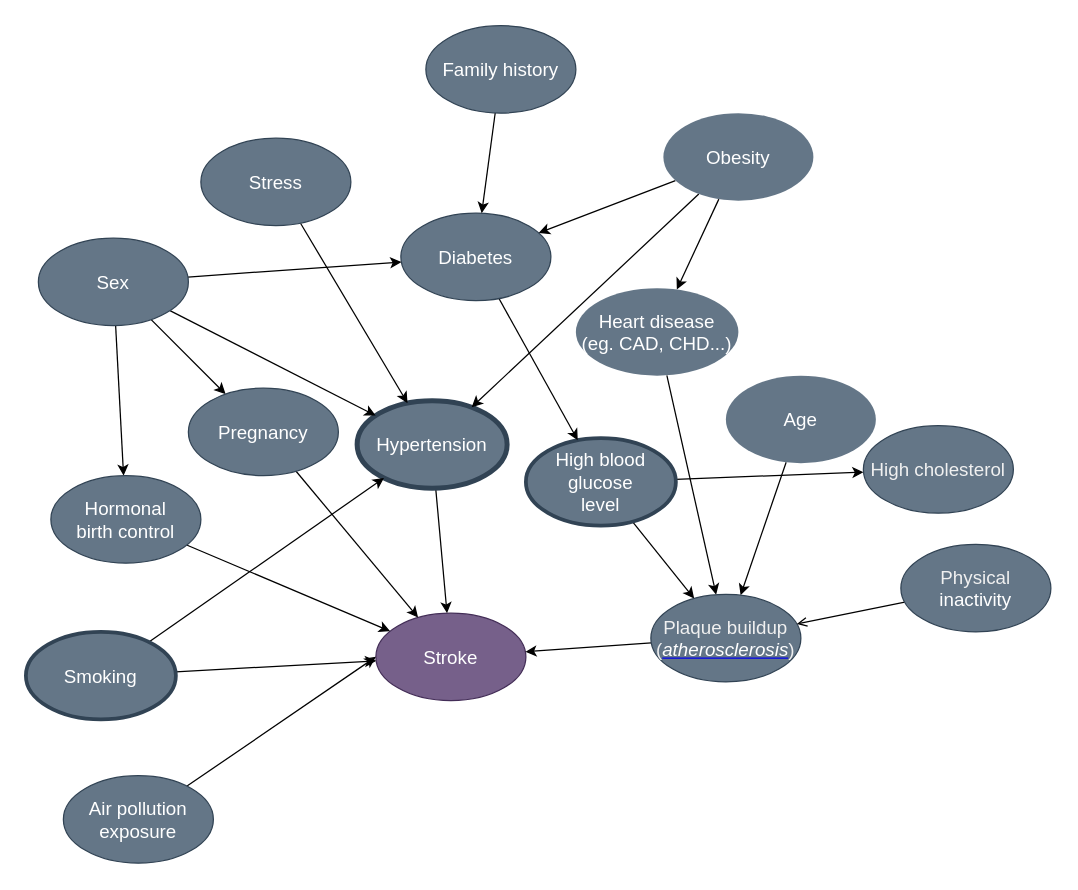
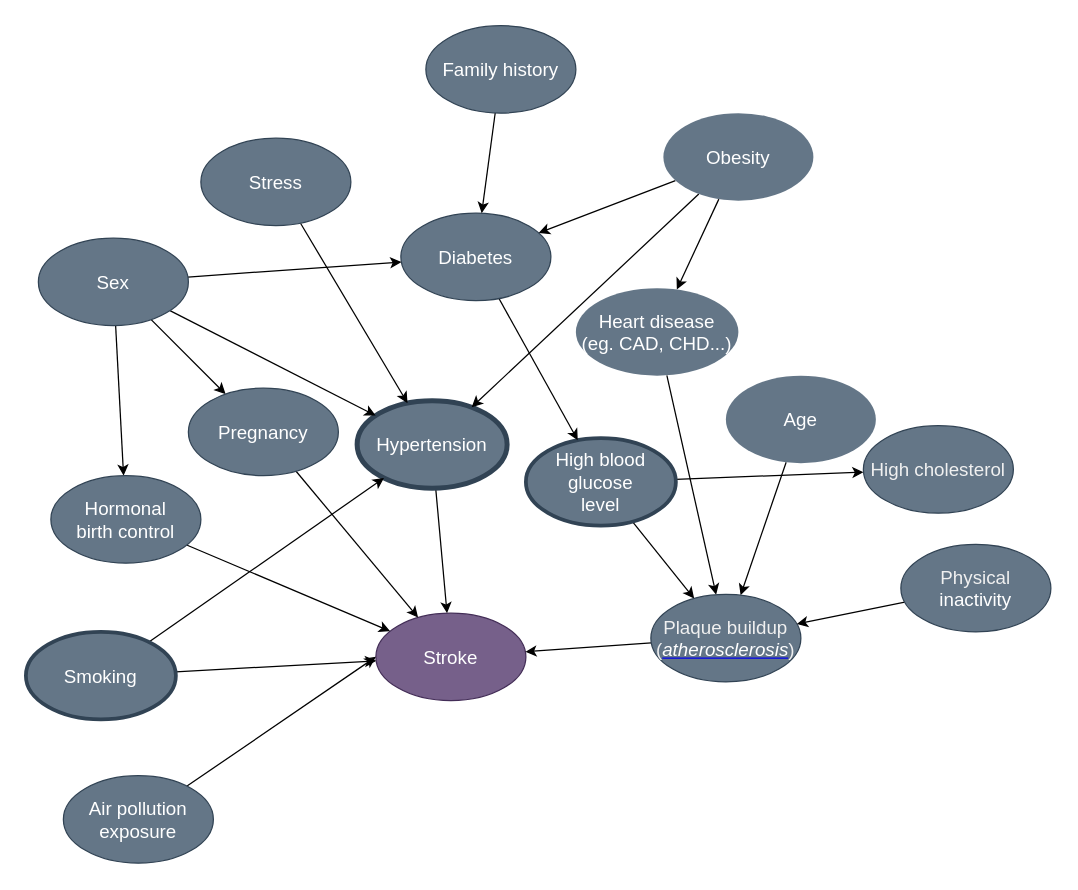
- <mxCell id="33" style="edgeStyle=none;html=1;fontSize=15;endArrow=open;" parent="1" source="34" target="26" edge="1"><mxGeometry relative="1" as="geometry" /></mxCell>
+ <mxCell id="33" style="edgeStyle=none;html=1;fontSize=15;" parent="1" source="34" target="26" edge="1"><mxGeometry relative="1" as="geometry" /></mxCell>
